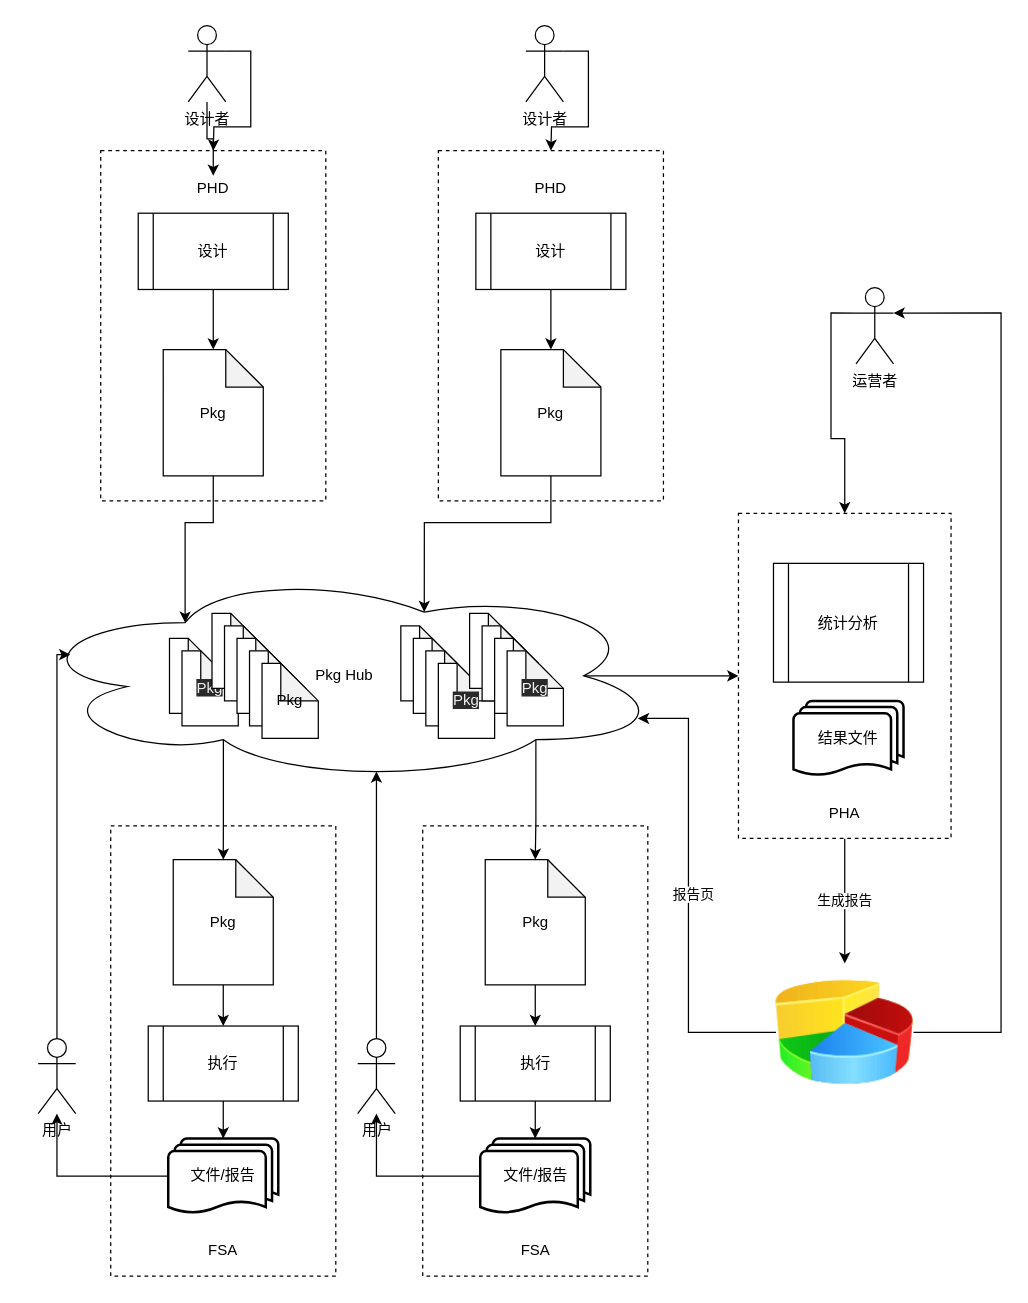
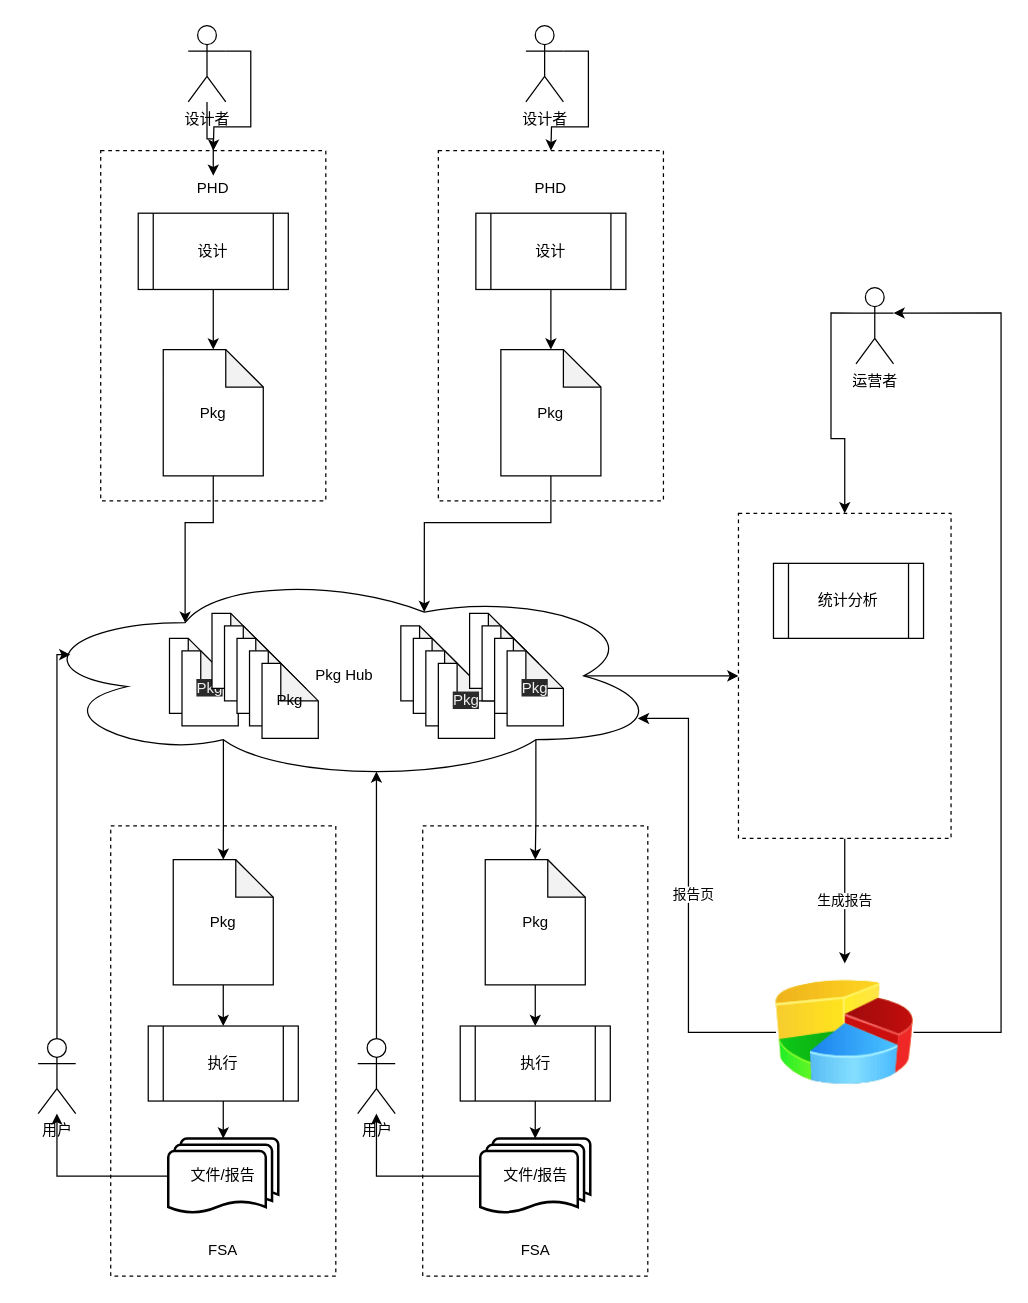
- <mxCell id="63" value="统计分析" style="shape=process;whiteSpace=wrap;html=1;backgroundOutline=1;" vertex="1" parent="1"><mxGeometry x="618" y="450" width="120" height="95" as="geometry" /></mxCell>
+ <mxCell id="63" value="统计分析" style="shape=process;whiteSpace=wrap;html=1;backgroundOutline=1;" vertex="1" parent="1"><mxGeometry x="618" y="450" width="120" height="60" as="geometry" /></mxCell>
- <mxCell id="64" value="结果文件" style="strokeWidth=2;html=1;shape=mxgraph.flowchart.multi-document;whiteSpace=wrap;" vertex="1" parent="1"><mxGeometry x="634" y="560" width="88" height="60" as="geometry" /></mxCell>
- <mxCell id="62" value="PHA" style="text;html=1;strokeColor=none;fillColor=none;align=center;verticalAlign=middle;whiteSpace=wrap;rounded=0;" vertex="1" parent="1"><mxGeometry x="655" y="640" width="40" height="20" as="geometry" /></mxCell>
